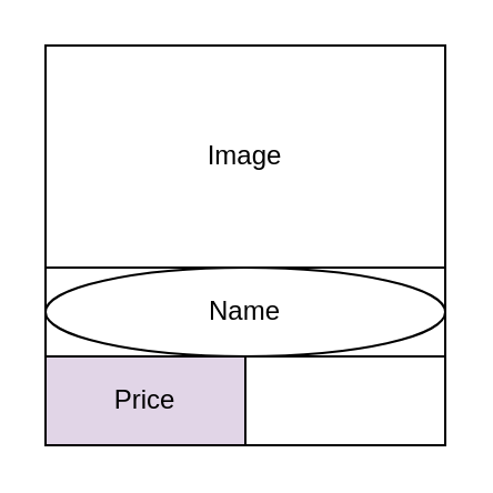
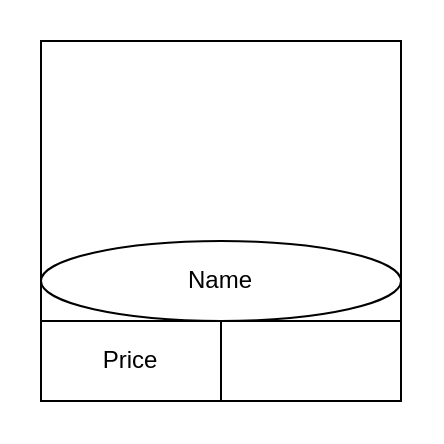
- <mxCell id="3" value="Image" style="rounded=0;whiteSpace=wrap;html=1;" vertex="1" parent="1"><mxGeometry y="20" width="180" height="100" as="geometry" x="20" /></mxCell>
- <mxCell id="5" value="Price" style="rounded=0;whiteSpace=wrap;html=1;fillColor=#e1d5e7;" vertex="1" parent="1"><mxGeometry y="160" width="90" height="40" as="geometry" x="20" /></mxCell>
+ <mxCell id="5" value="Price" style="rounded=0;whiteSpace=wrap;html=1;" vertex="1" parent="1"><mxGeometry y="160" width="90" height="40" as="geometry" x="20" /></mxCell>
